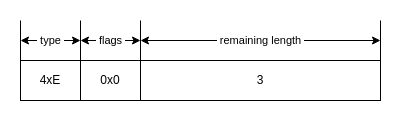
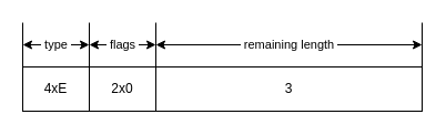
- <mxCell id="3" value="0x0" style="rounded=0;whiteSpace=wrap;html=1;fillColor=light-dark(#FFFFFF,#FFFFFF);" parent="1" vertex="1"><mxGeometry x="80" y="60" width="60" height="40" as="geometry" /></mxCell>
+ <mxCell id="3" value="2x0" style="rounded=0;whiteSpace=wrap;html=1;fillColor=light-dark(#FFFFFF,#FFFFFF);" parent="1" vertex="1"><mxGeometry x="80" y="60" width="60" height="40" as="geometry" /></mxCell>
